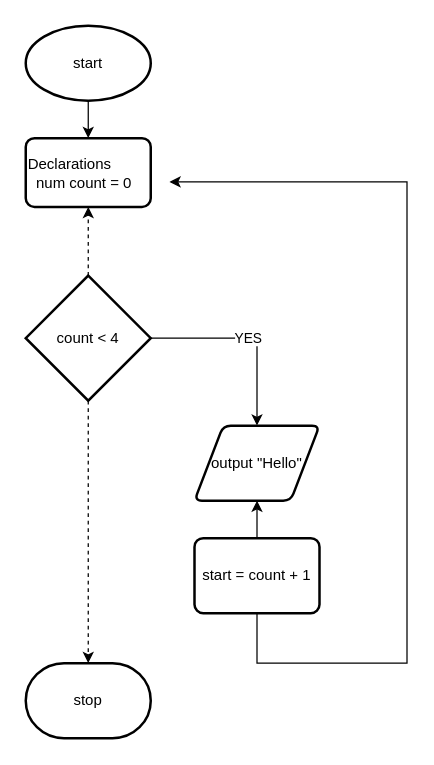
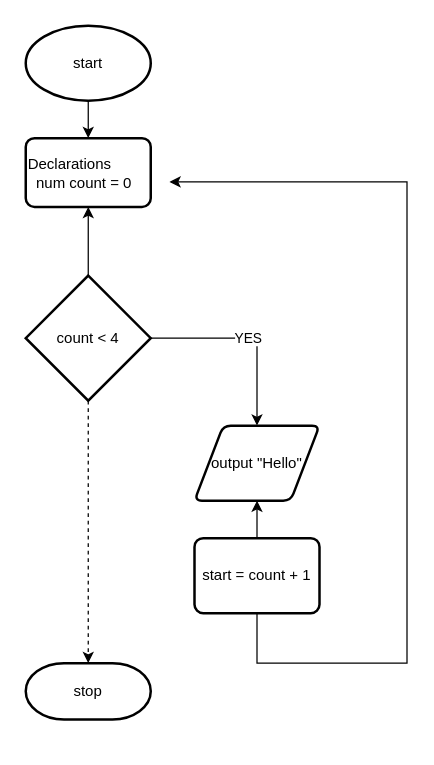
- <mxCell id="5" value="" style="edgeStyle=orthogonalEdgeStyle;rounded=0;orthogonalLoop=1;jettySize=auto;html=1;dashed=1;" edge="1" parent="1" source="7" target="4"><mxGeometry relative="1" as="geometry" /></mxCell>
+ <mxCell id="5" value="" style="edgeStyle=orthogonalEdgeStyle;rounded=0;orthogonalLoop=1;jettySize=auto;html=1;" edge="1" parent="1" source="7" target="4"><mxGeometry relative="1" as="geometry" /></mxCell>
- <mxCell id="13" value="stop" style="strokeWidth=2;html=1;shape=mxgraph.flowchart.terminator;whiteSpace=wrap;" vertex="1" parent="1"><mxGeometry x="20" y="530" width="100" height="60" as="geometry" /></mxCell>
+ <mxCell id="13" value="stop" style="strokeWidth=2;html=1;shape=mxgraph.flowchart.terminator;whiteSpace=wrap;" vertex="1" parent="1"><mxGeometry x="20" y="530" width="100" height="45" as="geometry" /></mxCell>
